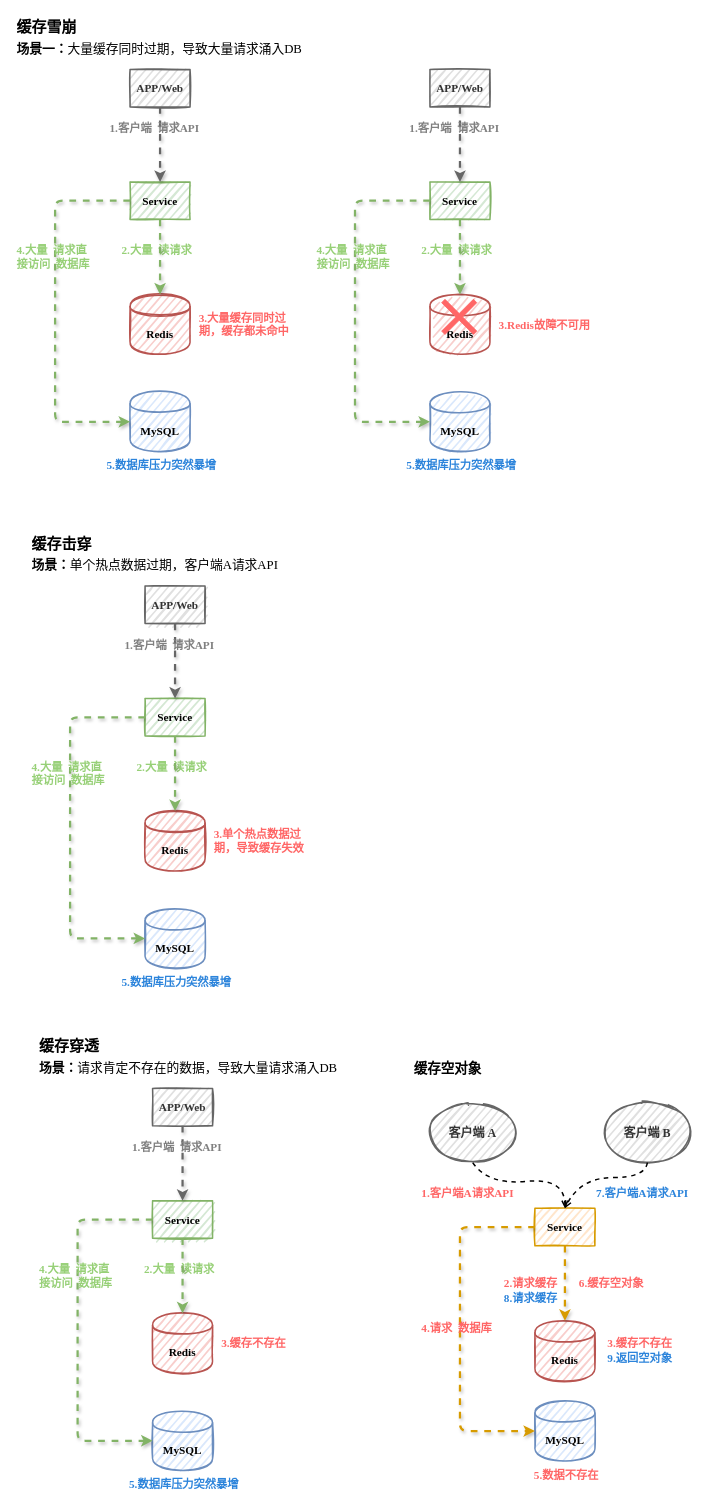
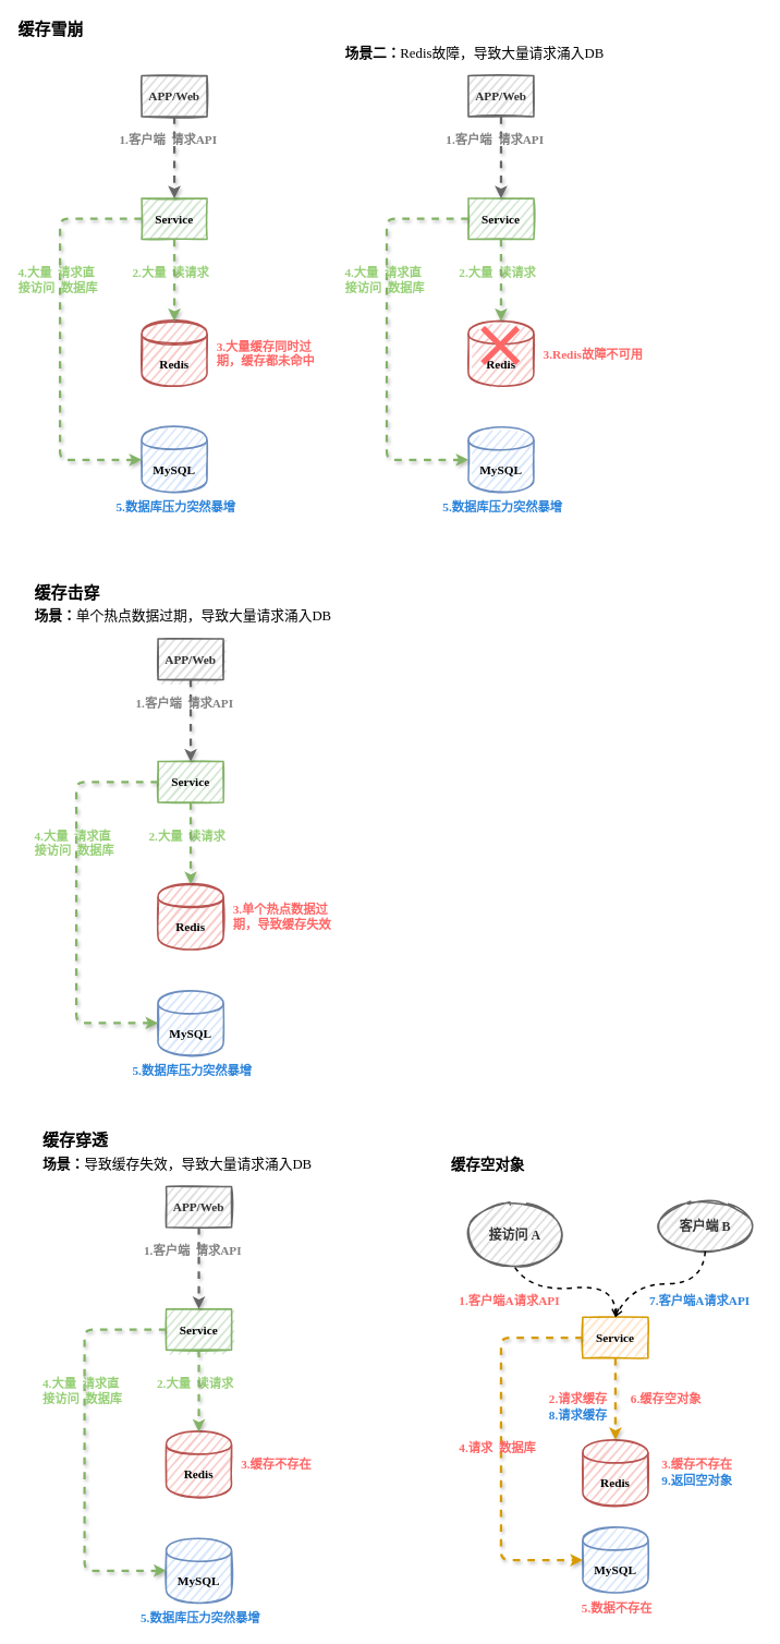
- <mxCell id="13" value="&lt;span style=&quot;font-weight: 700 ; font-size: 17px&quot;&gt;场景一：&lt;/span&gt;&lt;span style=&quot;font-size: 17px&quot;&gt;大量缓存同时过期，导致大量请求涌入DB&lt;/span&gt;" style="text;html=1;align=left;verticalAlign=middle;resizable=0;points=[];autosize=1;fontSize=17;fontFamily=Comic Sans MS;fontColor=#000000;" parent="2" vertex="1"><mxGeometry y="30" width="400" height="30" as="geometry" /></mxCell>
+ <mxCell id="26" value="&lt;span style=&quot;font-weight: 700 ; font-size: 17px&quot;&gt;场景二：&lt;/span&gt;&lt;span style=&quot;font-size: 17px&quot;&gt;Redis故障，导致大量请求涌入DB&lt;/span&gt;" style="text;html=1;align=left;verticalAlign=middle;resizable=0;points=[];autosize=1;fontSize=17;fontFamily=Comic Sans MS;fontColor=#000000;" parent="2" vertex="1"><mxGeometry x="400" y="30" width="340" height="30" as="geometry" /></mxCell>
- <mxCell id="56" value="&lt;span style=&quot;font-weight: 700 ; font-size: 17px&quot;&gt;场景：&lt;/span&gt;&lt;span style=&quot;font-size: 17px&quot;&gt;单个热点数据过期，客户端A请求API&lt;/span&gt;" style="text;html=1;align=left;verticalAlign=middle;resizable=0;points=[];autosize=1;fontSize=17;fontFamily=Comic Sans MS;fontColor=#000000;" parent="46" vertex="1"><mxGeometry y="30" width="380" height="30" as="geometry" /></mxCell>
+ <mxCell id="56" value="&lt;span style=&quot;font-weight: 700 ; font-size: 17px&quot;&gt;场景：&lt;/span&gt;&lt;span style=&quot;font-size: 17px&quot;&gt;单个热点数据过期，导致大量请求涌入DB&lt;/span&gt;" style="text;html=1;align=left;verticalAlign=middle;resizable=0;points=[];autosize=1;fontSize=17;fontFamily=Comic Sans MS;fontColor=#000000;" parent="46" vertex="1"><mxGeometry y="30" width="380" height="30" as="geometry" /></mxCell>
- <mxCell id="41" value="&lt;span style=&quot;font-weight: 700 ; font-size: 17px&quot;&gt;场景：&lt;/span&gt;&lt;span style=&quot;font-size: 17px&quot;&gt;请求肯定不存在的数据，导致大量请求涌入DB&lt;/span&gt;" style="text;html=1;align=left;verticalAlign=middle;resizable=0;points=[];autosize=1;fontSize=17;fontFamily=Comic Sans MS;fontColor=#000000;" parent="31" vertex="1"><mxGeometry y="30" width="410" height="30" as="geometry" /></mxCell>
+ <mxCell id="41" value="&lt;span style=&quot;font-weight: 700 ; font-size: 17px&quot;&gt;场景：&lt;/span&gt;&lt;span style=&quot;font-size: 17px&quot;&gt;导致缓存失效，导致大量请求涌入DB&lt;/span&gt;" style="text;html=1;align=left;verticalAlign=middle;resizable=0;points=[];autosize=1;fontSize=17;fontFamily=Comic Sans MS;fontColor=#000000;" parent="31" vertex="1"><mxGeometry y="30" width="410" height="30" as="geometry" /></mxCell>
- <mxCell id="61" value="&lt;b&gt;&lt;font style=&quot;font-size: 16px&quot;&gt;客户端 A&lt;/font&gt;&lt;/b&gt;" style="ellipse;whiteSpace=wrap;html=1;fontFamily=Comic Sans MS;fontSize=15;fontColor=#333333;strokeColor=#666666;strokeWidth=2;fillColor=#E0E0E0;sketch=1;fillWeight=2;hachureGap=8;fillStyle=auto;" vertex="1" parent="1"><mxGeometry x="570" y="1470" width="120" height="80" as="geometry" /></mxCell>
+ <mxCell id="61" value="&lt;b&gt;&lt;font style=&quot;font-size: 16px&quot;&gt;接访问 A&lt;/font&gt;&lt;/b&gt;" style="ellipse;whiteSpace=wrap;html=1;fontFamily=Comic Sans MS;fontSize=15;fontColor=#333333;strokeColor=#666666;strokeWidth=2;fillColor=#E0E0E0;sketch=1;fillWeight=2;hachureGap=8;fillStyle=auto;" vertex="1" parent="1"><mxGeometry x="570" y="1470" width="120" height="80" as="geometry" /></mxCell>
- <mxCell id="70" value="&lt;font style=&quot;font-size: 16px&quot;&gt;&lt;b&gt;客户端 B&lt;/b&gt;&lt;/font&gt;" style="ellipse;whiteSpace=wrap;html=1;fontFamily=Comic Sans MS;fontSize=15;fontColor=#333333;strokeColor=#666666;strokeWidth=2;fillColor=#E0E0E0;sketch=1;fillWeight=2;hachureGap=8;fillStyle=auto;" vertex="1" parent="1"><mxGeometry x="803" y="1470" width="120" height="80" as="geometry" /></mxCell>
+ <mxCell id="70" value="&lt;font style=&quot;font-size: 16px&quot;&gt;&lt;b&gt;客户端 B&lt;/b&gt;&lt;/font&gt;" style="ellipse;whiteSpace=wrap;html=1;fontFamily=Comic Sans MS;fontSize=15;fontColor=#333333;strokeColor=#666666;strokeWidth=2;fillColor=#E0E0E0;sketch=1;fillWeight=2;hachureGap=8;fillStyle=auto;" vertex="1" parent="1"><mxGeometry x="803" y="1470" width="120" height="60" as="geometry" /></mxCell>
